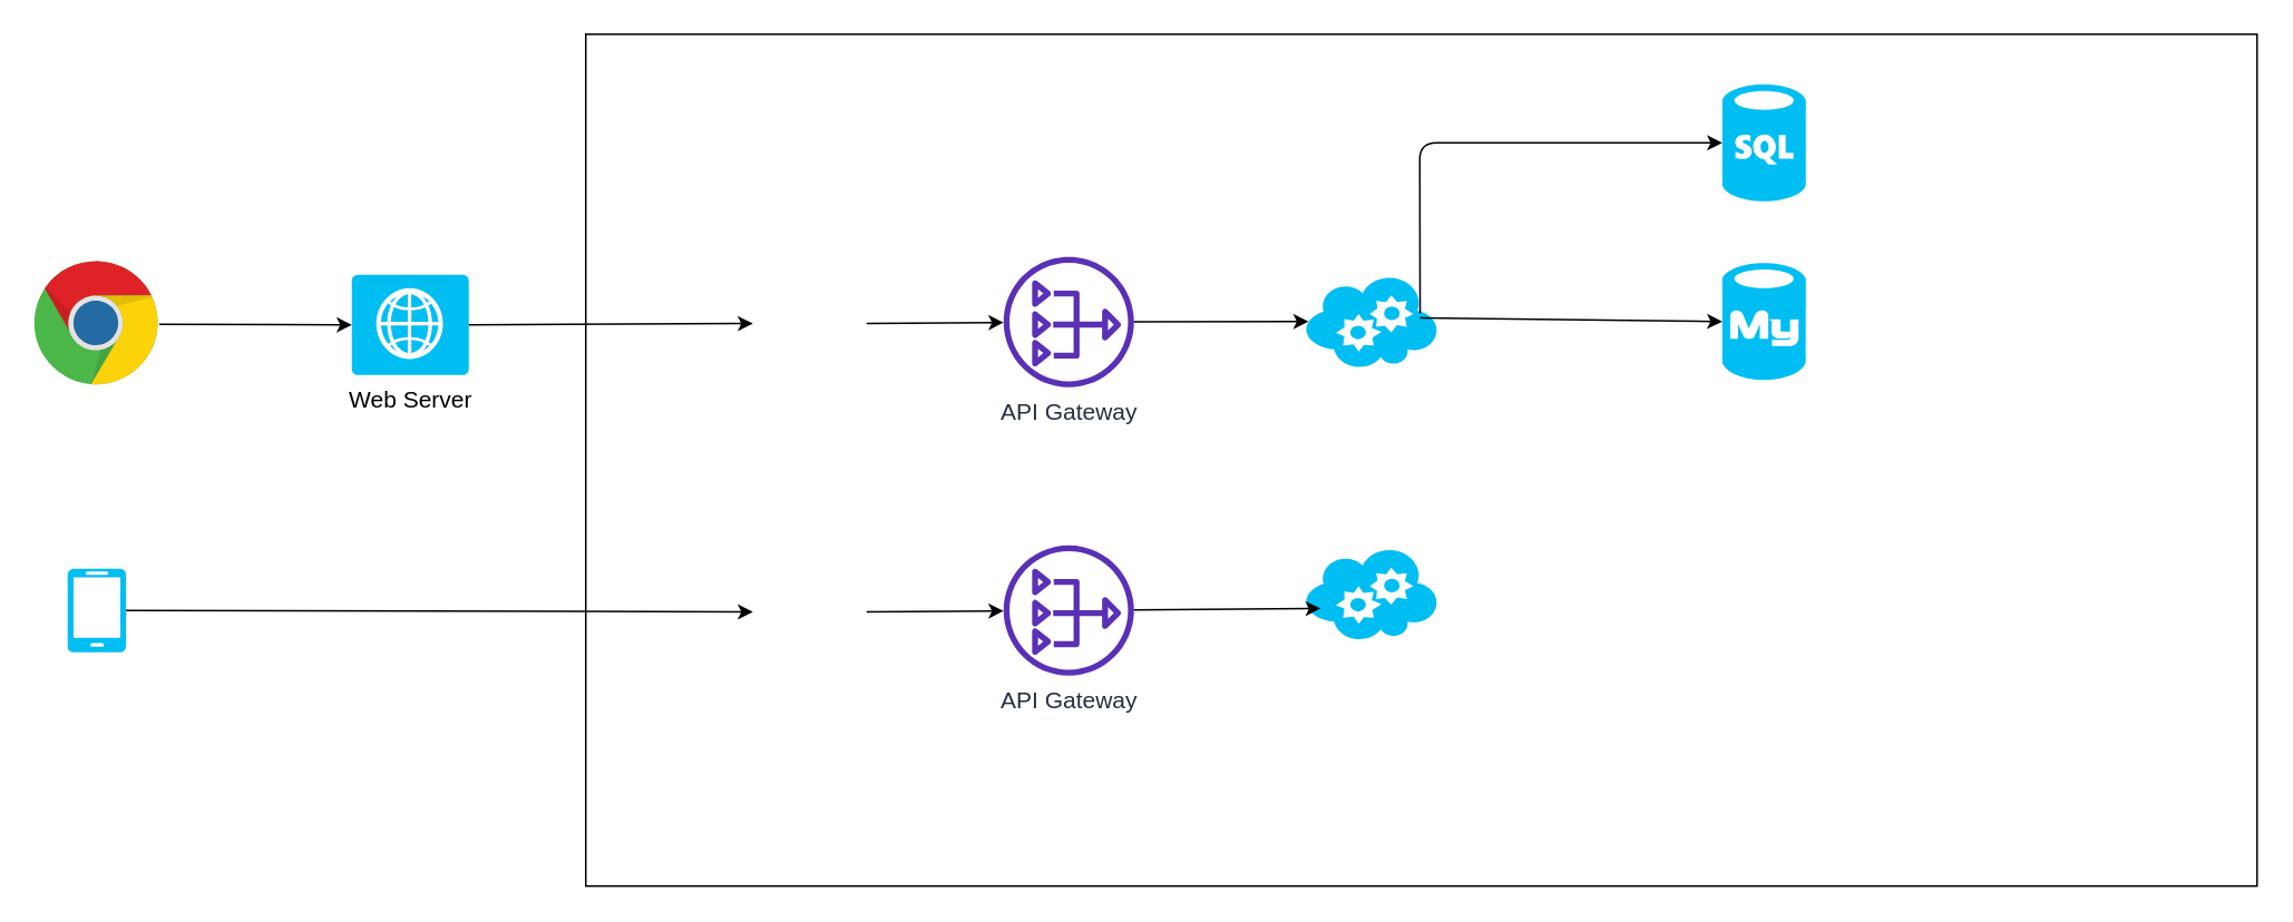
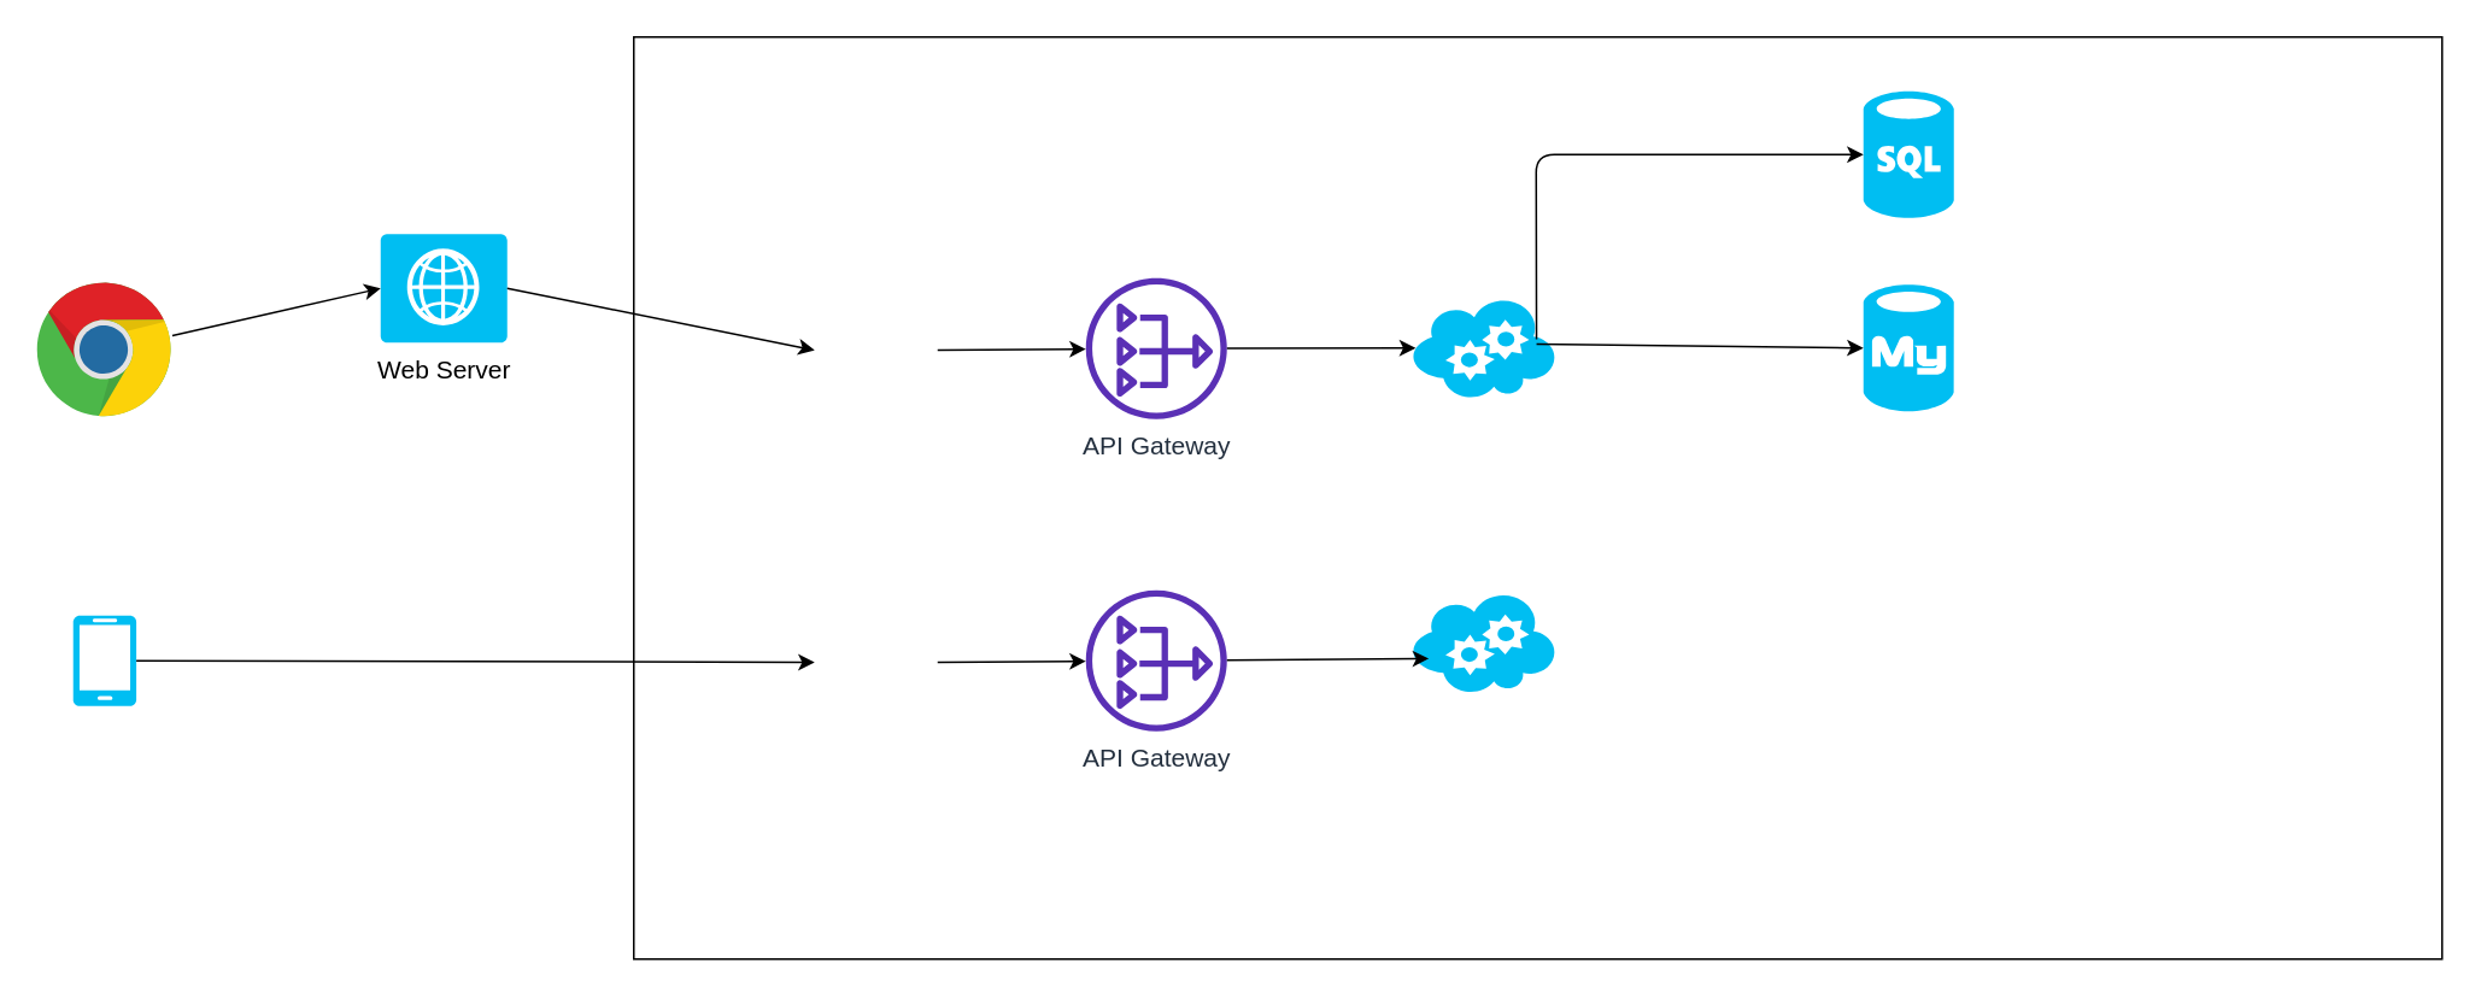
- <mxCell id="7" value="Web Server" style="verticalLabelPosition=bottom;html=1;verticalAlign=top;align=center;strokeColor=none;fillColor=#00BEF2;shape=mxgraph.azure.web_role;fontSize=14;" parent="1" vertex="1"><mxGeometry x="210" y="164" width="70" height="60" as="geometry" /></mxCell>
+ <mxCell id="7" value="Web Server" style="verticalLabelPosition=bottom;html=1;verticalAlign=top;align=center;strokeColor=none;fillColor=#00BEF2;shape=mxgraph.azure.web_role;fontSize=14;" parent="1" vertex="1"><mxGeometry x="210" y="129" width="70" height="60" as="geometry" /></mxCell>
